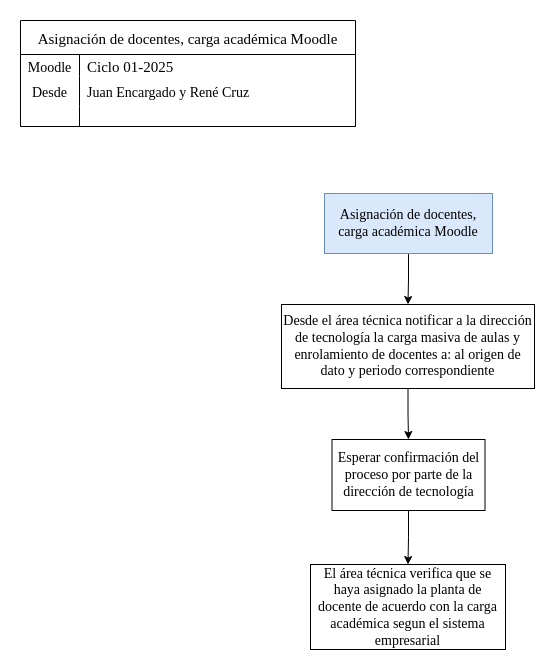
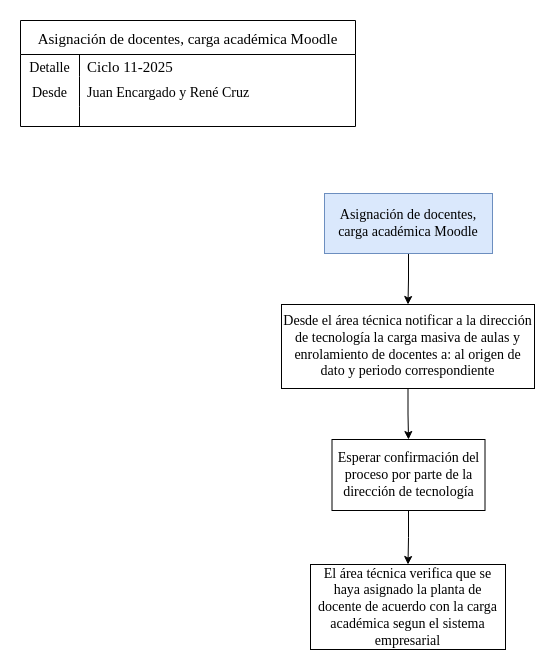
- <mxCell id="4" value="&lt;font style=&quot;font-size: 14px;&quot;&gt;Moodle&lt;/font&gt;&lt;div&gt;&lt;br&gt;&lt;/div&gt;" style="shape=partialRectangle;html=1;whiteSpace=wrap;connectable=0;fillColor=none;top=0;left=0;bottom=0;right=0;overflow=hidden;pointerEvents=1;strokeColor=inherit;fontSize=16;fontFamily=Times New Roman;" parent="3" vertex="1"><mxGeometry width="59" height="22" as="geometry"><mxRectangle width="59" height="22" as="alternateBounds" /></mxGeometry></mxCell>
+ <mxCell id="4" value="&lt;font style=&quot;font-size: 14px;&quot;&gt;Detalle&lt;/font&gt;&lt;div&gt;&lt;br&gt;&lt;/div&gt;" style="shape=partialRectangle;html=1;whiteSpace=wrap;connectable=0;fillColor=none;top=0;left=0;bottom=0;right=0;overflow=hidden;pointerEvents=1;strokeColor=inherit;fontSize=16;fontFamily=Times New Roman;" parent="3" vertex="1"><mxGeometry width="59" height="22" as="geometry"><mxRectangle width="59" height="22" as="alternateBounds" /></mxGeometry></mxCell>
- <mxCell id="5" value="&lt;font style=&quot;font-size: 15px;&quot;&gt;Ciclo 01-2025&lt;/font&gt;" style="shape=partialRectangle;html=1;whiteSpace=wrap;connectable=0;fillColor=none;top=0;left=0;bottom=0;right=0;align=left;spacingLeft=6;overflow=hidden;strokeColor=inherit;fontSize=16;fontFamily=Times New Roman;" parent="3" vertex="1"><mxGeometry x="59" width="276" height="22" as="geometry"><mxRectangle width="276" height="22" as="alternateBounds" /></mxGeometry></mxCell>
+ <mxCell id="5" value="&lt;font style=&quot;font-size: 15px;&quot;&gt;Ciclo 11-2025&lt;/font&gt;" style="shape=partialRectangle;html=1;whiteSpace=wrap;connectable=0;fillColor=none;top=0;left=0;bottom=0;right=0;align=left;spacingLeft=6;overflow=hidden;strokeColor=inherit;fontSize=16;fontFamily=Times New Roman;" parent="3" vertex="1"><mxGeometry x="59" width="276" height="22" as="geometry"><mxRectangle width="276" height="22" as="alternateBounds" /></mxGeometry></mxCell>
